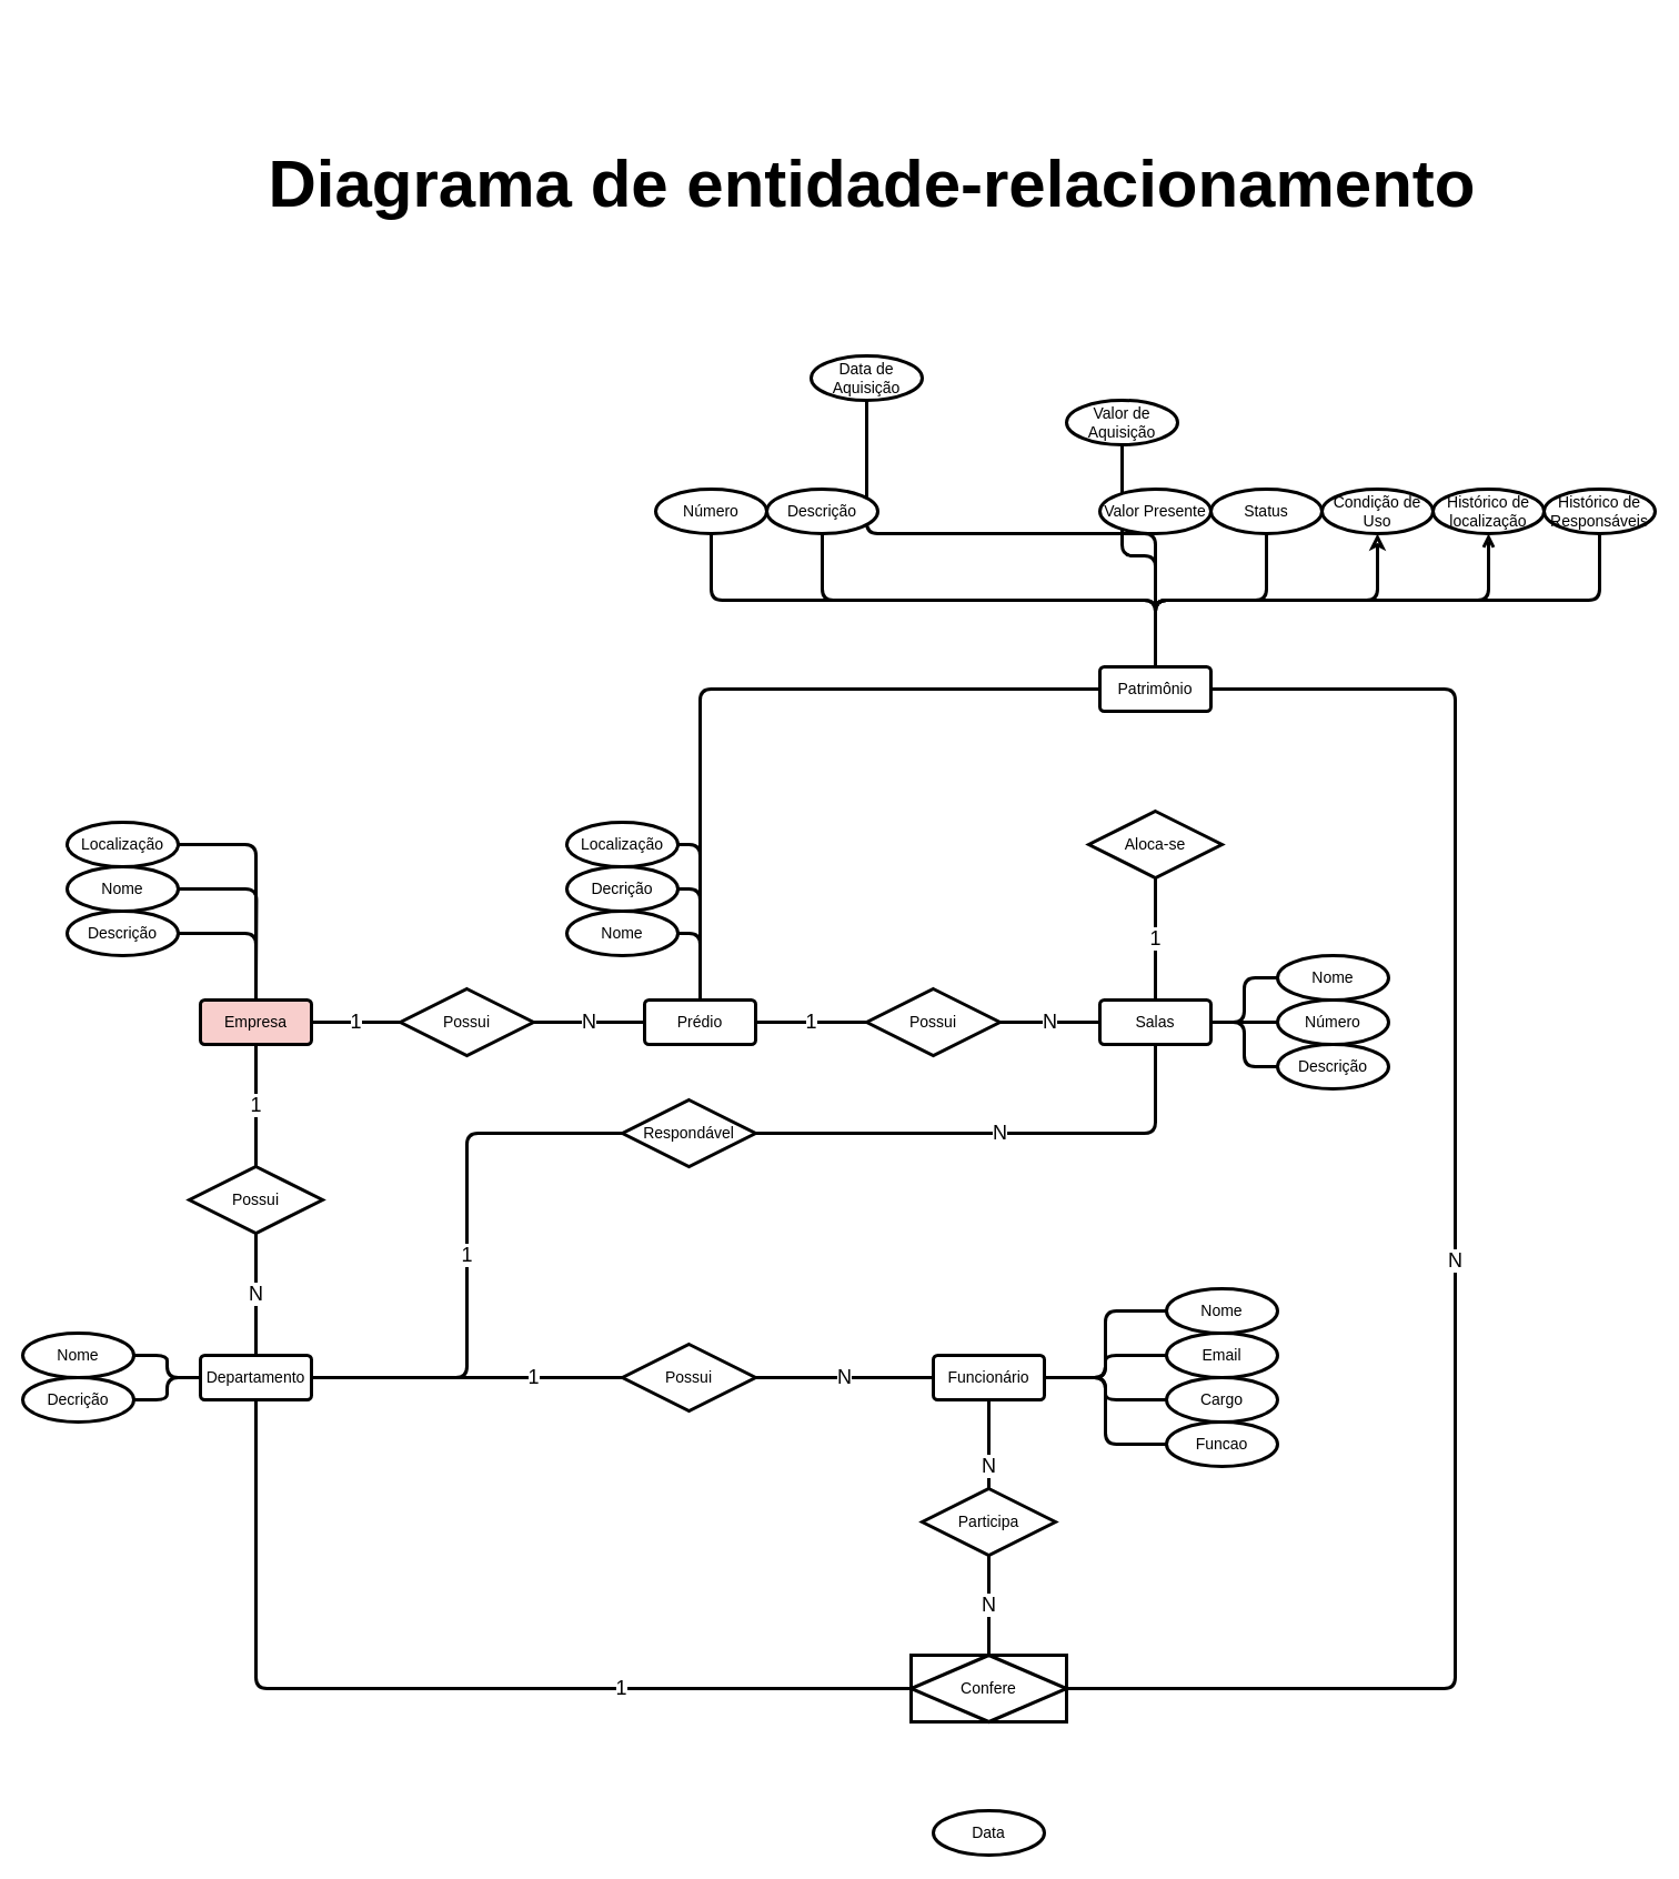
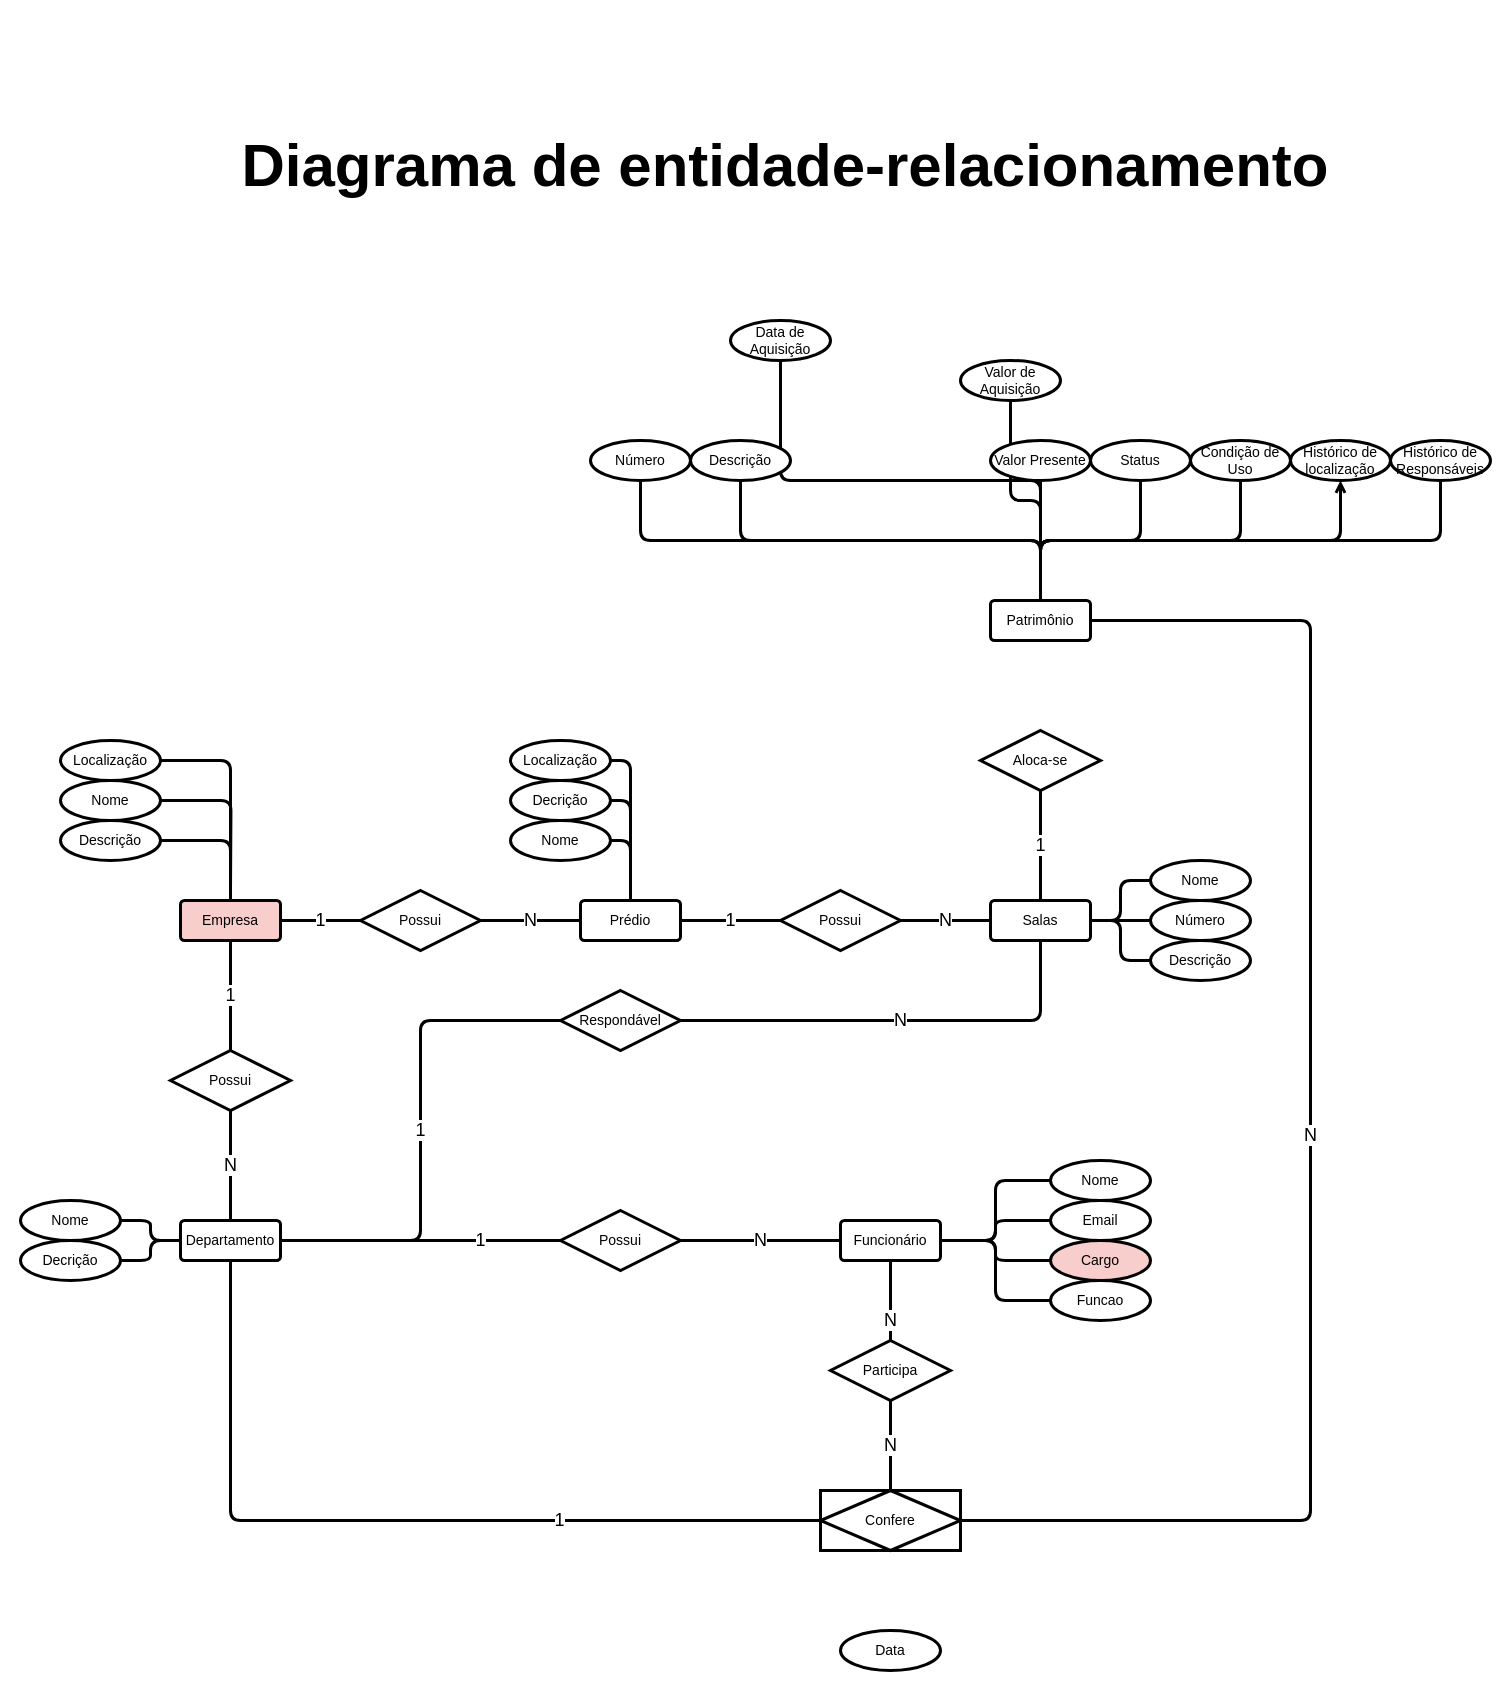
- <mxCell id="21" style="edgeStyle=orthogonalEdgeStyle;rounded=1;orthogonalLoop=1;jettySize=auto;html=1;entryX=0.5;entryY=1;entryDx=0;entryDy=0;exitX=0.5;exitY=0;exitDx=0;exitDy=0;endArrow=classic;endFill=0;curved=0;strokeWidth=3;shadow=0;" edge="1" parent="1" source="24" target="73"><mxGeometry relative="1" as="geometry"><mxPoint x="1040" y="590" as="sourcePoint" /><Array as="points"><mxPoint x="1040" y="540" /><mxPoint x="1240" y="540" /></Array></mxGeometry></mxCell>
+ <mxCell id="21" style="edgeStyle=orthogonalEdgeStyle;rounded=1;orthogonalLoop=1;jettySize=auto;html=1;entryX=0.5;entryY=1;entryDx=0;entryDy=0;exitX=0.5;exitY=0;exitDx=0;exitDy=0;endArrow=none;endFill=0;curved=0;strokeWidth=3;shadow=0;" edge="1" parent="1" source="24" target="73"><mxGeometry relative="1" as="geometry"><mxPoint x="1040" y="590" as="sourcePoint" /><Array as="points"><mxPoint x="1040" y="540" /><mxPoint x="1240" y="540" /></Array></mxGeometry></mxCell>
- <mxCell id="19" style="edgeStyle=orthogonalEdgeStyle;rounded=1;orthogonalLoop=1;jettySize=auto;html=1;endArrow=none;endFill=0;curved=0;strokeWidth=3;shadow=0;" edge="1" parent="1" source="24" target="5"><mxGeometry relative="1" as="geometry" /></mxCell>
+ <mxCell id="19" style="edgeStyle=orthogonalEdgeStyle;rounded=1;orthogonalLoop=1;jettySize=auto;html=1;entryX=0.5;entryY=1;entryDx=0;entryDy=0;endArrow=none;endFill=0;curved=0;strokeWidth=3;shadow=0;" edge="1" parent="1" source="24" target="71"><mxGeometry relative="1" as="geometry" /></mxCell>
- <mxCell id="34" value="Cargo" style="ellipse;whiteSpace=wrap;html=1;align=center;shadow=0;strokeWidth=3;container=0;fontSize=14;" parent="1" vertex="1"><mxGeometry x="1050" y="1240" width="100" height="40" as="geometry" /></mxCell>
+ <mxCell id="34" value="Cargo" style="ellipse;whiteSpace=wrap;html=1;align=center;shadow=0;strokeWidth=3;container=0;fontSize=14;fillColor=#f8cecc;" parent="1" vertex="1"><mxGeometry x="1050" y="1240" width="100" height="40" as="geometry" /></mxCell>
